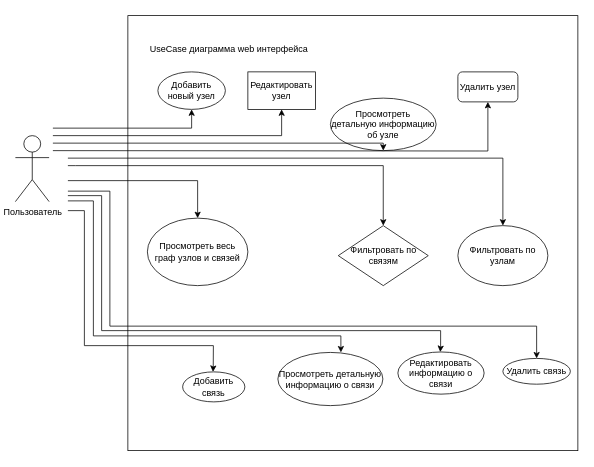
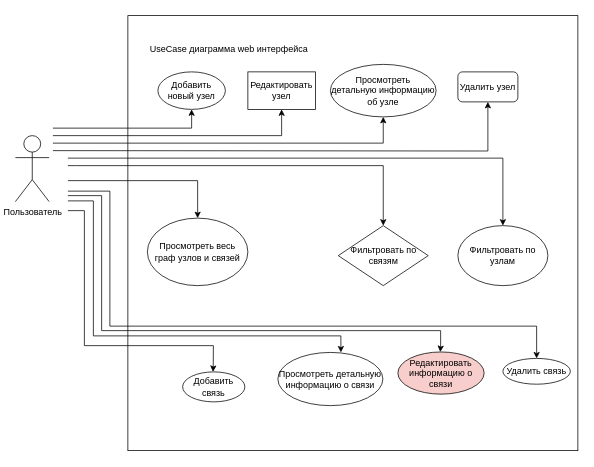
- <mxCell id="9" value="Просмотреть&lt;br&gt;детальную информацию об узле" style="ellipse;whiteSpace=wrap;html=1;" vertex="1" parent="1"><mxGeometry x="440" y="130" width="141" height="70" as="geometry" /></mxCell>
+ <mxCell id="9" value="Просмотреть&lt;br&gt;детальную информацию об узле" style="ellipse;whiteSpace=wrap;html=1;" vertex="1" parent="1"><mxGeometry x="440" y="85" width="141" height="70" as="geometry" /></mxCell>
- <mxCell id="14" value="Редактировать информацию о связи" style="ellipse;whiteSpace=wrap;html=1;strokeWidth=1;" vertex="1" parent="1"><mxGeometry x="530" y="468.45" width="115" height="56.25" as="geometry" /></mxCell>
+ <mxCell id="14" value="Редактировать информацию о связи" style="ellipse;whiteSpace=wrap;html=1;strokeWidth=1;fillColor=#f8cecc;" vertex="1" parent="1"><mxGeometry x="530" y="468.45" width="115" height="56.25" as="geometry" /></mxCell>
